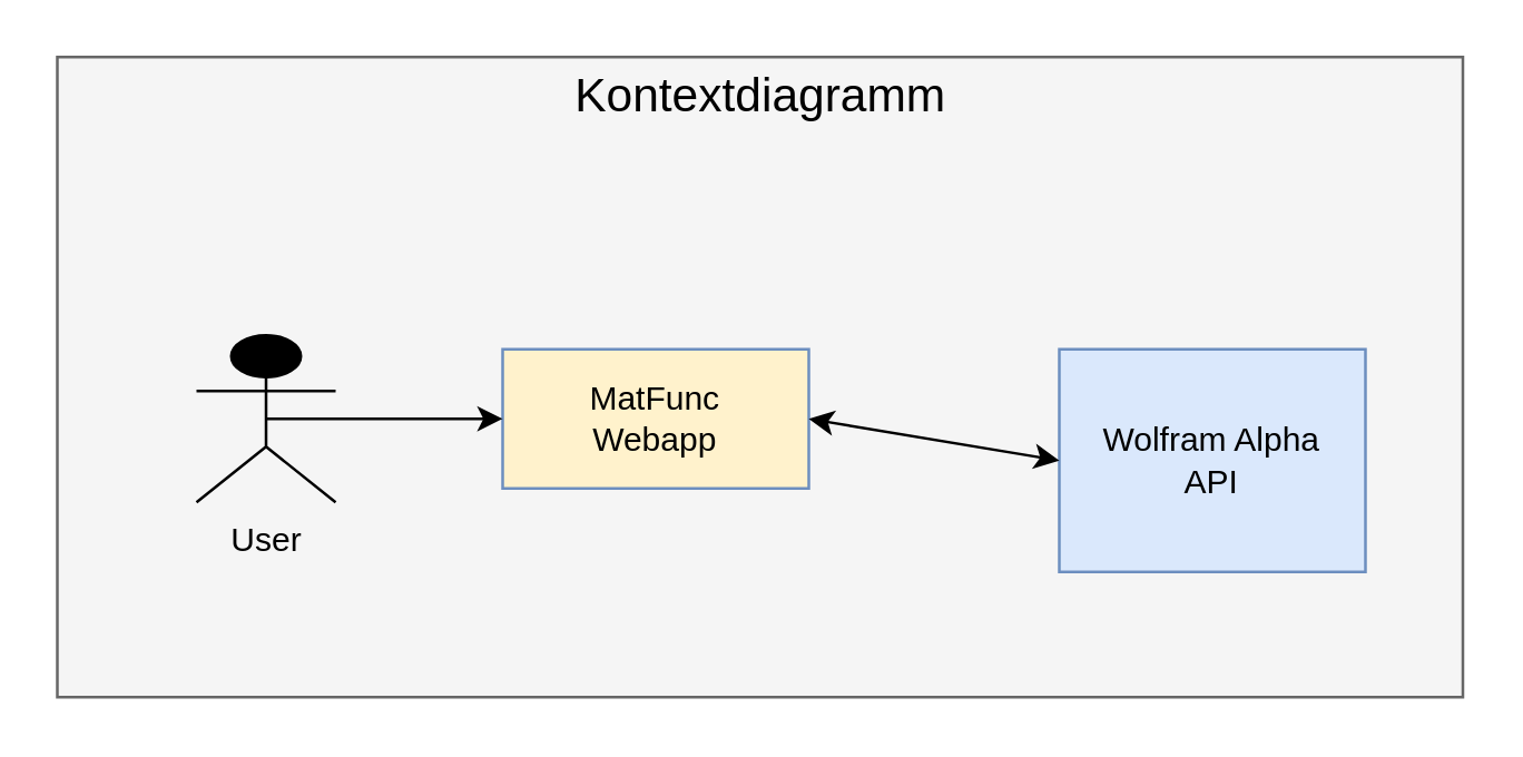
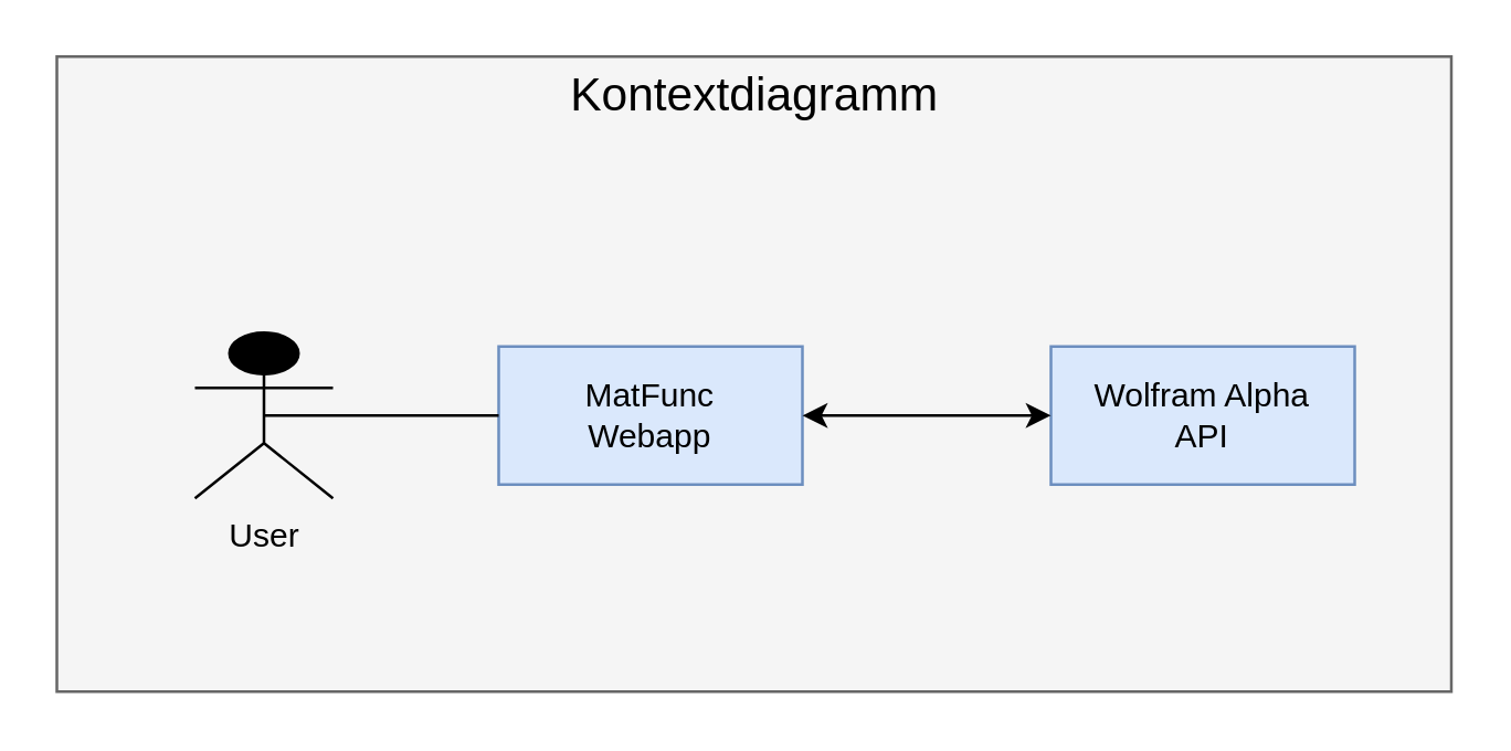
- <mxCell id="7" value="" style="endArrow=classic;html=1;rounded=0;entryX=0;entryY=0.5;entryDx=0;entryDy=0;exitX=0.5;exitY=0.5;exitDx=0;exitDy=0;exitPerimeter=0;strokeColor=#000000;" edge="1" parent="1" source="3" target="4"><mxGeometry width="50" height="50" relative="1" as="geometry"><mxPoint x="140" y="260" as="sourcePoint" /><mxPoint x="190" y="210" as="targetPoint" /></mxGeometry></mxCell>
+ <mxCell id="7" value="" style="endArrow=none;html=1;rounded=0;entryX=0;entryY=0.5;entryDx=0;entryDy=0;exitX=0.5;exitY=0.5;exitDx=0;exitDy=0;exitPerimeter=0;strokeColor=#000000;" edge="1" parent="1" source="3" target="4"><mxGeometry width="50" height="50" relative="1" as="geometry"><mxPoint x="140" y="260" as="sourcePoint" /><mxPoint x="190" y="210" as="targetPoint" /></mxGeometry></mxCell>
- <mxCell id="4" value="MatFunc&lt;br&gt;Webapp" style="html=1;whiteSpace=wrap;fillColor=#fff2cc;strokeColor=#6c8ebf;fontColor=#000000;" vertex="1" parent="1"><mxGeometry x="180" y="125" width="110" height="50" as="geometry" /></mxCell>
+ <mxCell id="4" value="MatFunc&lt;br&gt;Webapp" style="html=1;whiteSpace=wrap;fillColor=#dae8fc;strokeColor=#6c8ebf;fontColor=#000000;" vertex="1" parent="1"><mxGeometry x="180" y="125" width="110" height="50" as="geometry" /></mxCell>
- <mxCell id="5" value="Wolfram Alpha&lt;br&gt;API" style="html=1;whiteSpace=wrap;fillColor=#dae8fc;strokeColor=#6c8ebf;fontColor=#000000;" vertex="1" parent="1"><mxGeometry x="380" y="125" width="110" height="80" as="geometry" /></mxCell>
+ <mxCell id="5" value="Wolfram Alpha&lt;br&gt;API" style="html=1;whiteSpace=wrap;fillColor=#dae8fc;strokeColor=#6c8ebf;fontColor=#000000;" vertex="1" parent="1"><mxGeometry x="380" y="125" width="110" height="50" as="geometry" /></mxCell>
